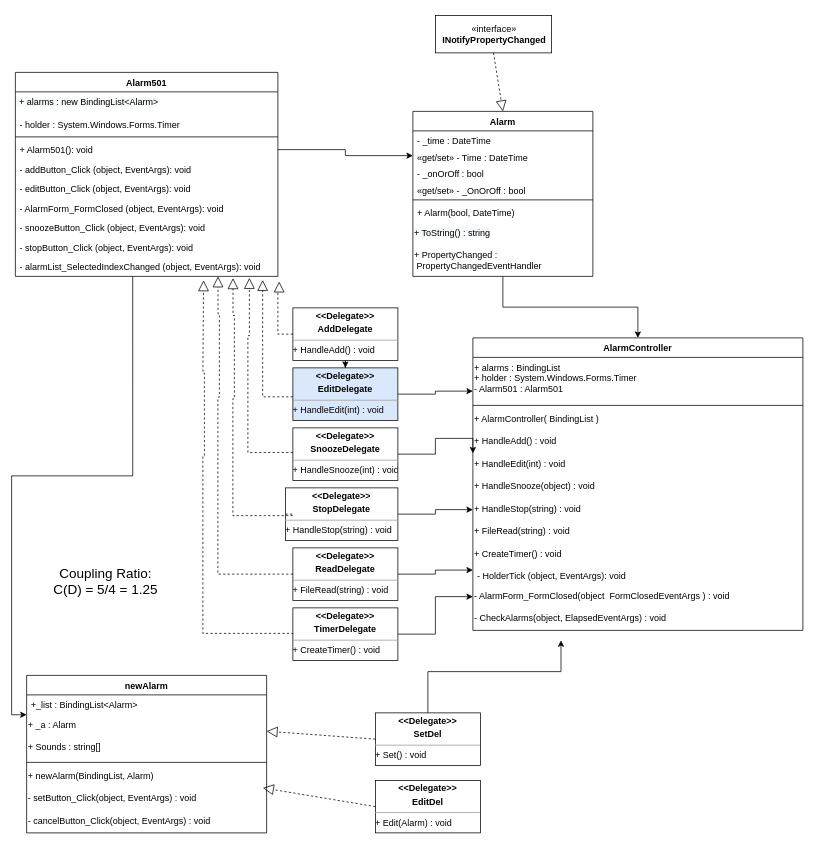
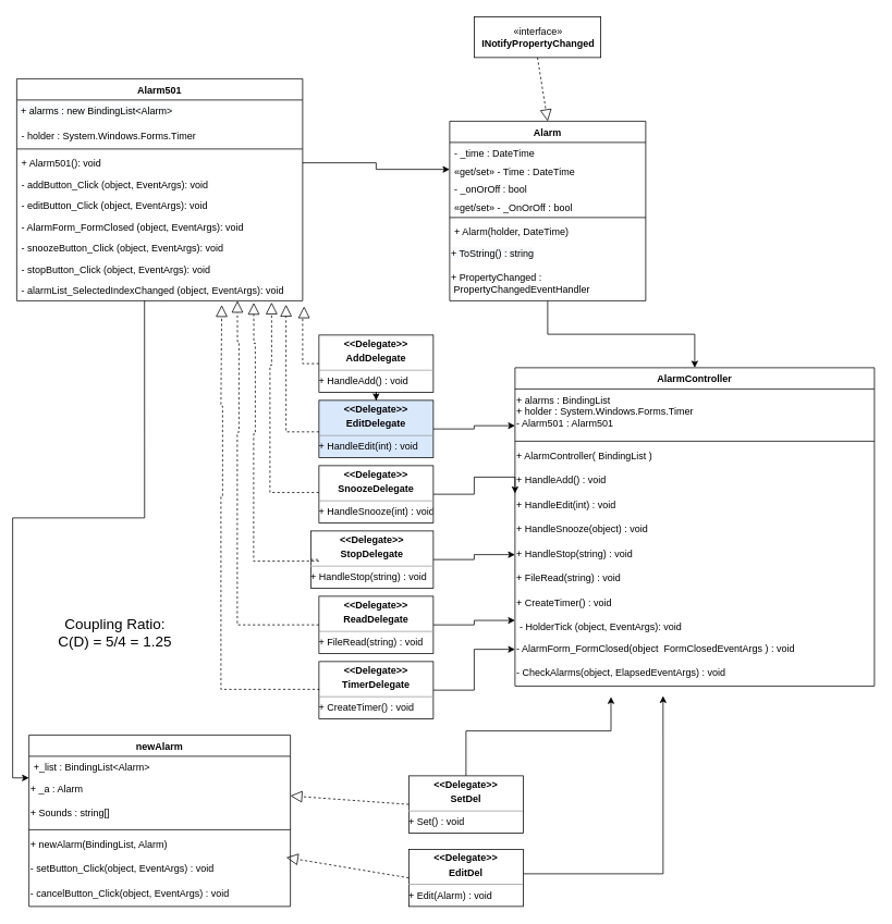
- <mxCell id="19" value="+ Alarm(bool, DateTime)" style="text;strokeColor=none;fillColor=none;align=left;verticalAlign=top;spacingLeft=4;spacingRight=4;overflow=hidden;rotatable=0;points=[[0,0.5],[1,0.5]];portConstraint=eastwest;" parent="13" vertex="1"><mxGeometry y="122" width="240" height="26" as="geometry" /></mxCell>
+ <mxCell id="19" value="+ Alarm(holder, DateTime)" style="text;strokeColor=none;fillColor=none;align=left;verticalAlign=top;spacingLeft=4;spacingRight=4;overflow=hidden;rotatable=0;points=[[0,0.5],[1,0.5]];portConstraint=eastwest;" parent="13" vertex="1"><mxGeometry y="122" width="240" height="26" as="geometry" /></mxCell>
+ <mxCell id="68" style="edgeStyle=orthogonalEdgeStyle;rounded=0;orthogonalLoop=1;jettySize=auto;html=1;entryX=0.412;entryY=1.405;entryDx=0;entryDy=0;entryPerimeter=0;" parent="1" source="69" target="46" edge="1"><mxGeometry relative="1" as="geometry"><Array as="points"><mxPoint x="811" y="1070" /></Array></mxGeometry></mxCell>
